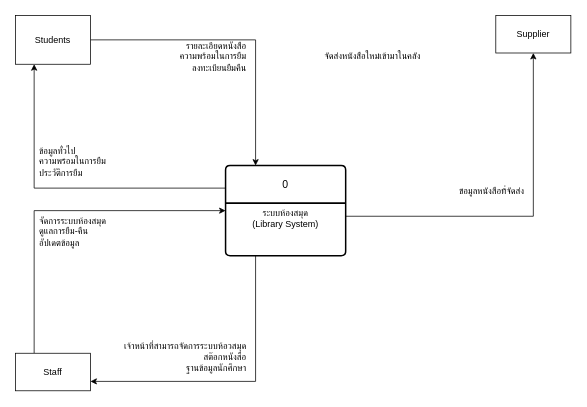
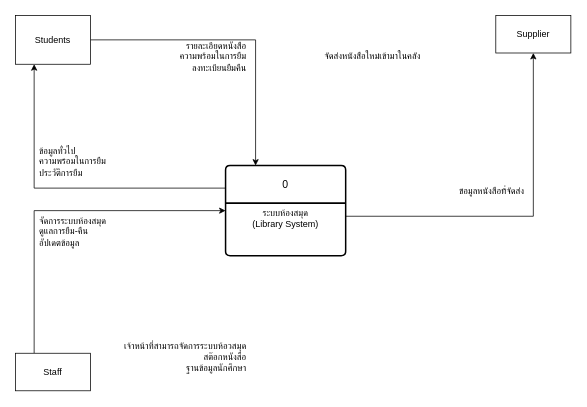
- <mxCell id="11" style="edgeStyle=orthogonalEdgeStyle;rounded=0;orthogonalLoop=1;jettySize=auto;html=1;exitX=0.25;exitY=1;exitDx=0;exitDy=0;entryX=1;entryY=0.75;entryDx=0;entryDy=0;" edge="1" parent="1" source="4" target="10"><mxGeometry relative="1" as="geometry" /></mxCell>
